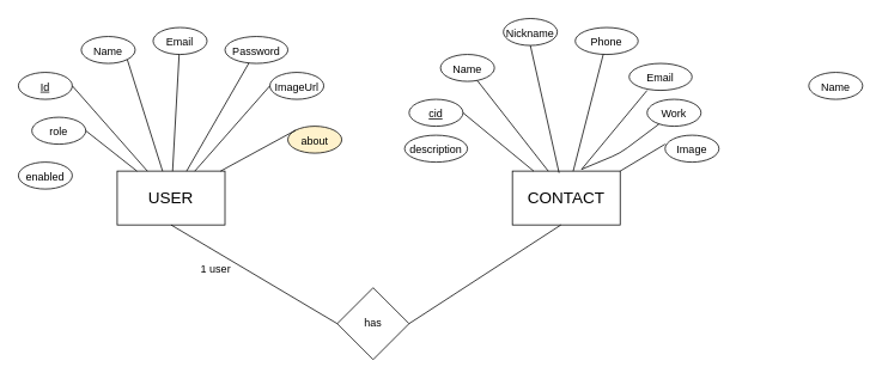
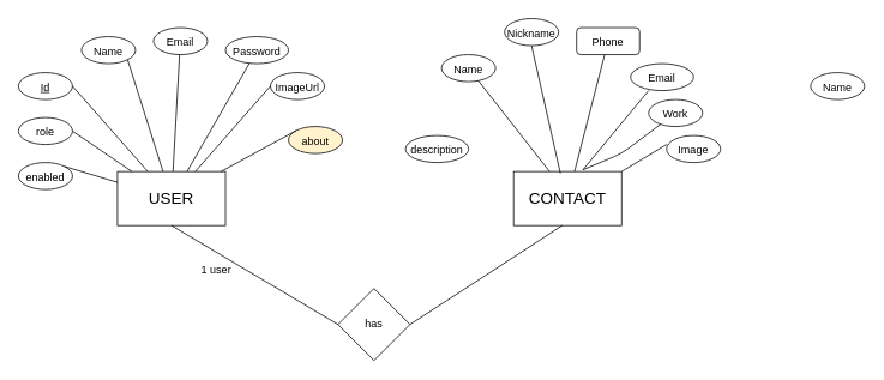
- <mxCell id="28" value="&lt;font style=&quot;font-size: 12px&quot;&gt;Phone&lt;/font&gt;" style="ellipse;whiteSpace=wrap;html=1;fontSize=18;" vertex="1" parent="1"><mxGeometry x="640" y="30" width="70" height="30" as="geometry" /></mxCell>
+ <mxCell id="28" value="&lt;font style=&quot;font-size: 12px&quot;&gt;Phone&lt;/font&gt;" style="whiteSpace=wrap;html=1;fontSize=18;rounded=1;" vertex="1" parent="1"><mxGeometry x="640" y="30" width="70" height="30" as="geometry" /></mxCell>
- <mxCell id="20" value="&lt;u&gt;&lt;font style=&quot;font-size: 12px&quot;&gt;cid&lt;/font&gt;&lt;/u&gt;" style="ellipse;whiteSpace=wrap;html=1;fontSize=18;" vertex="1" parent="1"><mxGeometry x="455" y="110" width="60" height="30" as="geometry" /></mxCell>
- <mxCell id="10" value="&lt;font style=&quot;font-size: 12px&quot;&gt;role&lt;/font&gt;" style="ellipse;whiteSpace=wrap;html=1;fontSize=18;" parent="1" vertex="1"><mxGeometry x="35" y="130" width="60" height="30" as="geometry" /></mxCell>
+ <mxCell id="10" value="&lt;font style=&quot;font-size: 12px&quot;&gt;role&lt;/font&gt;" style="ellipse;whiteSpace=wrap;html=1;fontSize=18;" parent="1" vertex="1"><mxGeometry x="20" y="130" width="60" height="30" as="geometry" /></mxCell>
- <mxCell id="35" value="" style="endArrow=none;html=1;entryX=1;entryY=0.5;entryDx=0;entryDy=0;" edge="1" parent="1" source="3" target="20"><mxGeometry width="50" height="50" relative="1" as="geometry"><mxPoint x="470" y="170" as="sourcePoint" /><mxPoint x="520" y="120" as="targetPoint" /></mxGeometry></mxCell>
+ <mxCell id="19" value="" style="endArrow=none;html=1;fontSize=18;entryX=1;entryY=0;entryDx=0;entryDy=0;" parent="1" source="2" target="11" edge="1"><mxGeometry width="50" height="50" relative="1" as="geometry"><mxPoint x="410" y="250" as="sourcePoint" /><mxPoint x="460" y="200" as="targetPoint" /></mxGeometry></mxCell>
